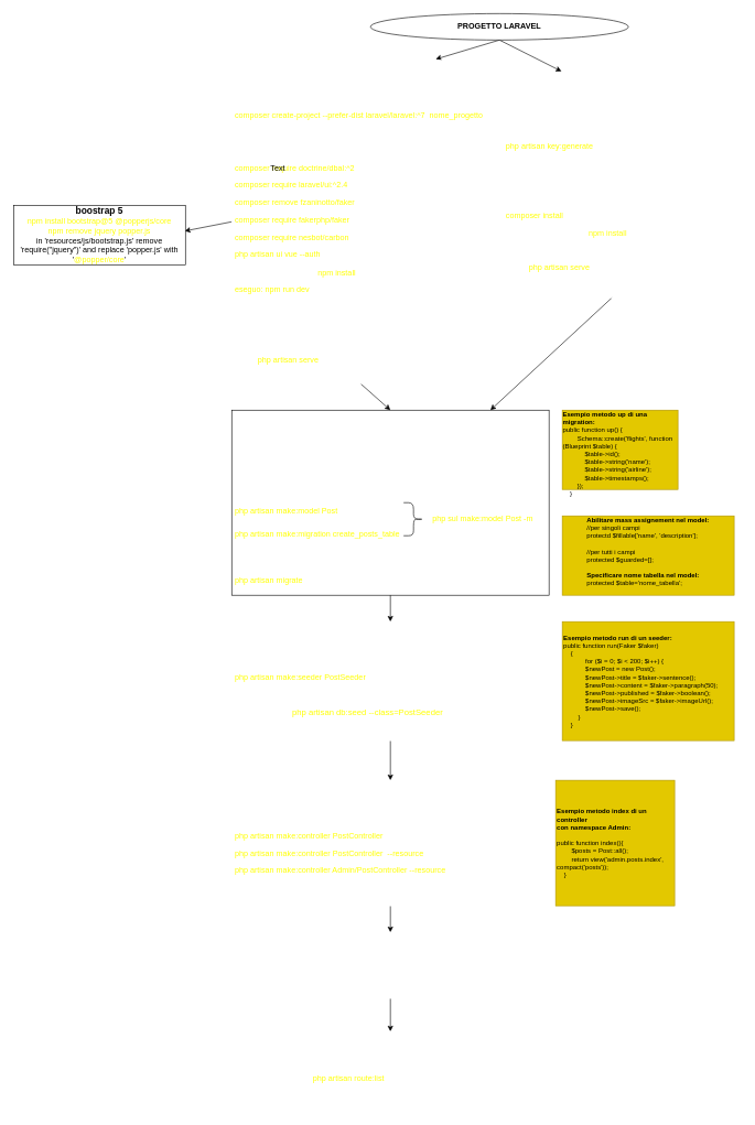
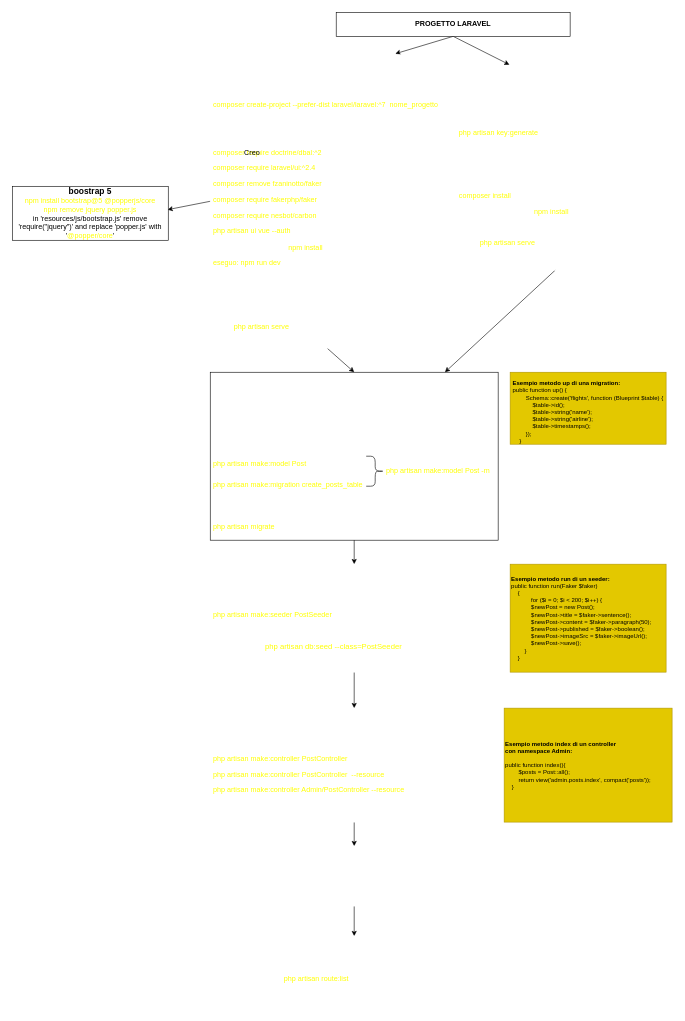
- <mxCell id="4" value="&lt;b&gt;PROGETTO LARAVEL&lt;/b&gt;&lt;font color=&quot;#ffff00&quot;&gt;&lt;br&gt;&lt;/font&gt;" style="ellipse;whiteSpace=wrap;html=1;" parent="1" vertex="1"><mxGeometry x="560" y="20" width="390" height="40" as="geometry" /></mxCell>
+ <mxCell id="4" value="&lt;b&gt;PROGETTO LARAVEL&lt;/b&gt;&lt;font color=&quot;#ffff00&quot;&gt;&lt;br&gt;&lt;/font&gt;" style="rounded=0;whiteSpace=wrap;html=1;" parent="1" vertex="1"><mxGeometry x="560" y="20" width="390" height="40" as="geometry" /></mxCell>
- <mxCell id="25" value="Text" style="text;html=1;strokeColor=none;fillColor=none;align=center;verticalAlign=middle;whiteSpace=wrap;rounded=0;" parent="1" vertex="1"><mxGeometry x="390" y="240" width="60" height="30" as="geometry" /></mxCell>
+ <mxCell id="25" value="Creo" style="text;html=1;strokeColor=none;fillColor=none;align=center;verticalAlign=middle;whiteSpace=wrap;rounded=0;" parent="1" vertex="1"><mxGeometry x="390" y="240" width="60" height="30" as="geometry" /></mxCell>
- <mxCell id="14" value="&lt;div style=&quot;text-align: left ; font-size: 10px&quot;&gt;&lt;br&gt;&lt;/div&gt;&lt;div style=&quot;text-align: left ; font-size: 10px&quot;&gt;&lt;b&gt;Esempio metodo up di una migration:&lt;/b&gt;&lt;/div&gt;&lt;div style=&quot;text-align: left ; font-size: 10px&quot;&gt;public function up()&lt;span style=&quot;font-size: 10px&quot;&gt;&amp;nbsp;{&lt;/span&gt;&lt;/div&gt;&lt;div style=&quot;text-align: left ; font-size: 10px&quot;&gt;&amp;nbsp; &amp;nbsp; &amp;nbsp; &amp;nbsp; Schema::create('flights', function (Blueprint $table) {&lt;/div&gt;&lt;div style=&quot;text-align: left ; font-size: 10px&quot;&gt;&amp;nbsp; &amp;nbsp; &amp;nbsp; &amp;nbsp; &amp;nbsp; &amp;nbsp; $table-&amp;gt;id();&lt;/div&gt;&lt;div style=&quot;text-align: left ; font-size: 10px&quot;&gt;&amp;nbsp; &amp;nbsp; &amp;nbsp; &amp;nbsp; &amp;nbsp; &amp;nbsp; $table-&amp;gt;string('name');&lt;/div&gt;&lt;div style=&quot;text-align: left ; font-size: 10px&quot;&gt;&amp;nbsp; &amp;nbsp; &amp;nbsp; &amp;nbsp; &amp;nbsp; &amp;nbsp; $table-&amp;gt;string('airline');&lt;/div&gt;&lt;div style=&quot;text-align: left ; font-size: 10px&quot;&gt;&amp;nbsp; &amp;nbsp; &amp;nbsp; &amp;nbsp; &amp;nbsp; &amp;nbsp; $table-&amp;gt;timestamps();&lt;/div&gt;&lt;div style=&quot;text-align: left ; font-size: 10px&quot;&gt;&amp;nbsp; &amp;nbsp; &amp;nbsp; &amp;nbsp; });&lt;/div&gt;&lt;div style=&quot;text-align: left ; font-size: 10px&quot;&gt;&amp;nbsp; &amp;nbsp; }&lt;/div&gt;" style="text;html=1;strokeColor=#B09500;fillColor=#e3c800;align=center;verticalAlign=middle;whiteSpace=wrap;rounded=0;fontSize=10;fontColor=#000000;" parent="1" vertex="1"><mxGeometry x="850" y="620" width="175" height="120" as="geometry" /></mxCell>
+ <mxCell id="14" value="&lt;div style=&quot;text-align: left ; font-size: 10px&quot;&gt;&lt;br&gt;&lt;/div&gt;&lt;div style=&quot;text-align: left ; font-size: 10px&quot;&gt;&lt;b&gt;Esempio metodo up di una migration:&lt;/b&gt;&lt;/div&gt;&lt;div style=&quot;text-align: left ; font-size: 10px&quot;&gt;public function up()&lt;span style=&quot;font-size: 10px&quot;&gt;&amp;nbsp;{&lt;/span&gt;&lt;/div&gt;&lt;div style=&quot;text-align: left ; font-size: 10px&quot;&gt;&amp;nbsp; &amp;nbsp; &amp;nbsp; &amp;nbsp; Schema::create('flights', function (Blueprint $table) {&lt;/div&gt;&lt;div style=&quot;text-align: left ; font-size: 10px&quot;&gt;&amp;nbsp; &amp;nbsp; &amp;nbsp; &amp;nbsp; &amp;nbsp; &amp;nbsp; $table-&amp;gt;id();&lt;/div&gt;&lt;div style=&quot;text-align: left ; font-size: 10px&quot;&gt;&amp;nbsp; &amp;nbsp; &amp;nbsp; &amp;nbsp; &amp;nbsp; &amp;nbsp; $table-&amp;gt;string('name');&lt;/div&gt;&lt;div style=&quot;text-align: left ; font-size: 10px&quot;&gt;&amp;nbsp; &amp;nbsp; &amp;nbsp; &amp;nbsp; &amp;nbsp; &amp;nbsp; $table-&amp;gt;string('airline');&lt;/div&gt;&lt;div style=&quot;text-align: left ; font-size: 10px&quot;&gt;&amp;nbsp; &amp;nbsp; &amp;nbsp; &amp;nbsp; &amp;nbsp; &amp;nbsp; $table-&amp;gt;timestamps();&lt;/div&gt;&lt;div style=&quot;text-align: left ; font-size: 10px&quot;&gt;&amp;nbsp; &amp;nbsp; &amp;nbsp; &amp;nbsp; });&lt;/div&gt;&lt;div style=&quot;text-align: left ; font-size: 10px&quot;&gt;&amp;nbsp; &amp;nbsp; }&lt;/div&gt;" style="text;html=1;strokeColor=#B09500;fillColor=#e3c800;align=center;verticalAlign=middle;whiteSpace=wrap;rounded=0;fontSize=10;fontColor=#000000;" parent="1" vertex="1"><mxGeometry x="850" y="620" width="260" height="120" as="geometry" /></mxCell>
- <mxCell id="13" value="&lt;span style=&quot;text-align: left&quot;&gt;php sul make:model Post -m&lt;/span&gt;" style="text;html=1;strokeColor=none;fillColor=none;align=center;verticalAlign=middle;whiteSpace=wrap;rounded=0;fontSize=12;fontColor=#FFFF00;" parent="1" vertex="1"><mxGeometry x="620" y="770" width="220" height="30" as="geometry" /></mxCell>
+ <mxCell id="13" value="&lt;span style=&quot;text-align: left&quot;&gt;php artisan make:model Post -m&lt;/span&gt;" style="text;html=1;strokeColor=none;fillColor=none;align=center;verticalAlign=middle;whiteSpace=wrap;rounded=0;fontSize=12;fontColor=#FFFF00;" parent="1" vertex="1"><mxGeometry x="620" y="770" width="220" height="30" as="geometry" /></mxCell>
- <mxCell id="24" value="&lt;div style=&quot;text-align: left ; font-size: 10px&quot;&gt;&lt;br&gt;&lt;/div&gt;&lt;div style=&quot;text-align: left ; font-size: 10px&quot;&gt;&lt;b&gt;Abilitare mass assignement nel model:&lt;/b&gt;&lt;/div&gt;&lt;div style=&quot;text-align: left ; font-size: 10px&quot;&gt;&lt;span&gt;//per singoli campi&lt;/span&gt;&lt;br&gt;&lt;/div&gt;&lt;div style=&quot;text-align: left ; font-size: 10px&quot;&gt;protectd $fillable['name', 'description'];&lt;span&gt;&lt;br&gt;&lt;/span&gt;&lt;/div&gt;&lt;div style=&quot;text-align: left ; font-size: 10px&quot;&gt;&lt;br&gt;&lt;/div&gt;&lt;div style=&quot;text-align: left ; font-size: 10px&quot;&gt;//per tutti i campi&lt;/div&gt;&lt;div style=&quot;text-align: left ; font-size: 10px&quot;&gt;protected $guarded=[];&lt;/div&gt;&lt;div style=&quot;text-align: left ; font-size: 10px&quot;&gt;&lt;br&gt;&lt;/div&gt;&lt;div style=&quot;text-align: left ; font-size: 10px&quot;&gt;&lt;b&gt;Specificare nome tabella nel model:&lt;/b&gt;&lt;br&gt;&lt;/div&gt;&lt;div style=&quot;text-align: left ; font-size: 10px&quot;&gt;protected $table='nome_tabella';&lt;/div&gt;&lt;div style=&quot;text-align: left ; font-size: 10px&quot;&gt;&lt;br&gt;&lt;/div&gt;&lt;div style=&quot;text-align: left ; font-size: 10px&quot;&gt;&lt;br&gt;&lt;/div&gt;" style="text;html=1;strokeColor=#B09500;fillColor=#e3c800;align=center;verticalAlign=middle;whiteSpace=wrap;rounded=0;fontSize=10;fontColor=#000000;" parent="1" vertex="1"><mxGeometry x="850" y="780" width="260" height="120" as="geometry" /></mxCell>
- <mxCell id="23" value="&lt;b&gt;Esempio metodo index di un controller&lt;br&gt;con namespace Admin:&lt;br&gt;&lt;br&gt;&lt;/b&gt;&lt;div style=&quot;font-size: 10px&quot;&gt;&lt;div&gt;public function index(){&lt;span&gt;&amp;nbsp; &amp;nbsp; &amp;nbsp;&lt;/span&gt;&lt;/div&gt;&lt;div&gt;&amp;nbsp; &amp;nbsp; &amp;nbsp; &amp;nbsp; $posts = Post::all();&lt;/div&gt;&lt;div&gt;&amp;nbsp; &amp;nbsp; &amp;nbsp; &amp;nbsp; return view('admin.posts.index', compact('posts'));&lt;/div&gt;&lt;div&gt;&amp;nbsp; &amp;nbsp; }&lt;/div&gt;&lt;/div&gt;" style="text;html=1;strokeColor=#B09500;fillColor=#e3c800;align=left;verticalAlign=middle;whiteSpace=wrap;rounded=0;fontFamily=Helvetica;fontSize=10;fontColor=#000000;" parent="1" vertex="1"><mxGeometry x="840" y="1180" width="180" height="190" as="geometry" /></mxCell>
+ <mxCell id="23" value="&lt;b&gt;Esempio metodo index di un controller&lt;br&gt;con namespace Admin:&lt;br&gt;&lt;br&gt;&lt;/b&gt;&lt;div style=&quot;font-size: 10px&quot;&gt;&lt;div&gt;public function index(){&lt;span&gt;&amp;nbsp; &amp;nbsp; &amp;nbsp;&lt;/span&gt;&lt;/div&gt;&lt;div&gt;&amp;nbsp; &amp;nbsp; &amp;nbsp; &amp;nbsp; $posts = Post::all();&lt;/div&gt;&lt;div&gt;&amp;nbsp; &amp;nbsp; &amp;nbsp; &amp;nbsp; return view('admin.posts.index', compact('posts'));&lt;/div&gt;&lt;div&gt;&amp;nbsp; &amp;nbsp; }&lt;/div&gt;&lt;/div&gt;" style="text;html=1;strokeColor=#B09500;fillColor=#e3c800;align=left;verticalAlign=middle;whiteSpace=wrap;rounded=0;fontFamily=Helvetica;fontSize=10;fontColor=#000000;" parent="1" vertex="1"><mxGeometry x="840" y="1180" width="280" height="190" as="geometry" /></mxCell>
